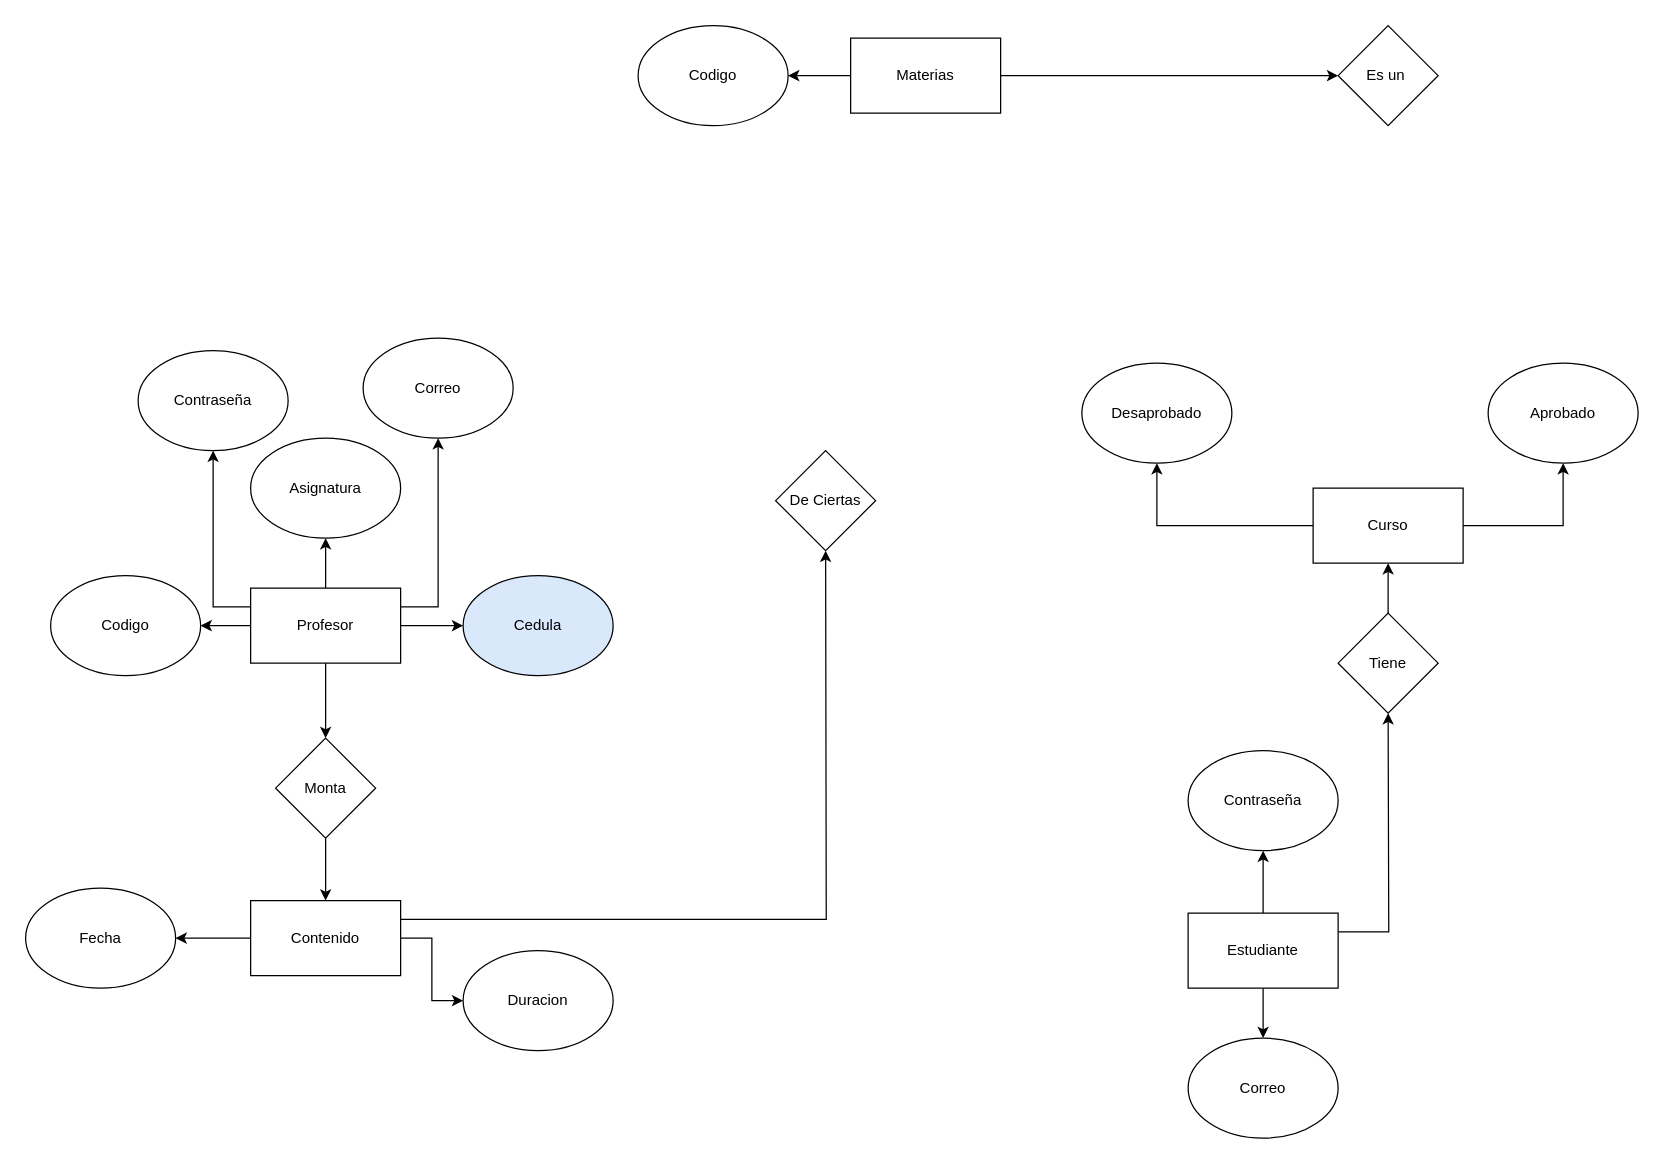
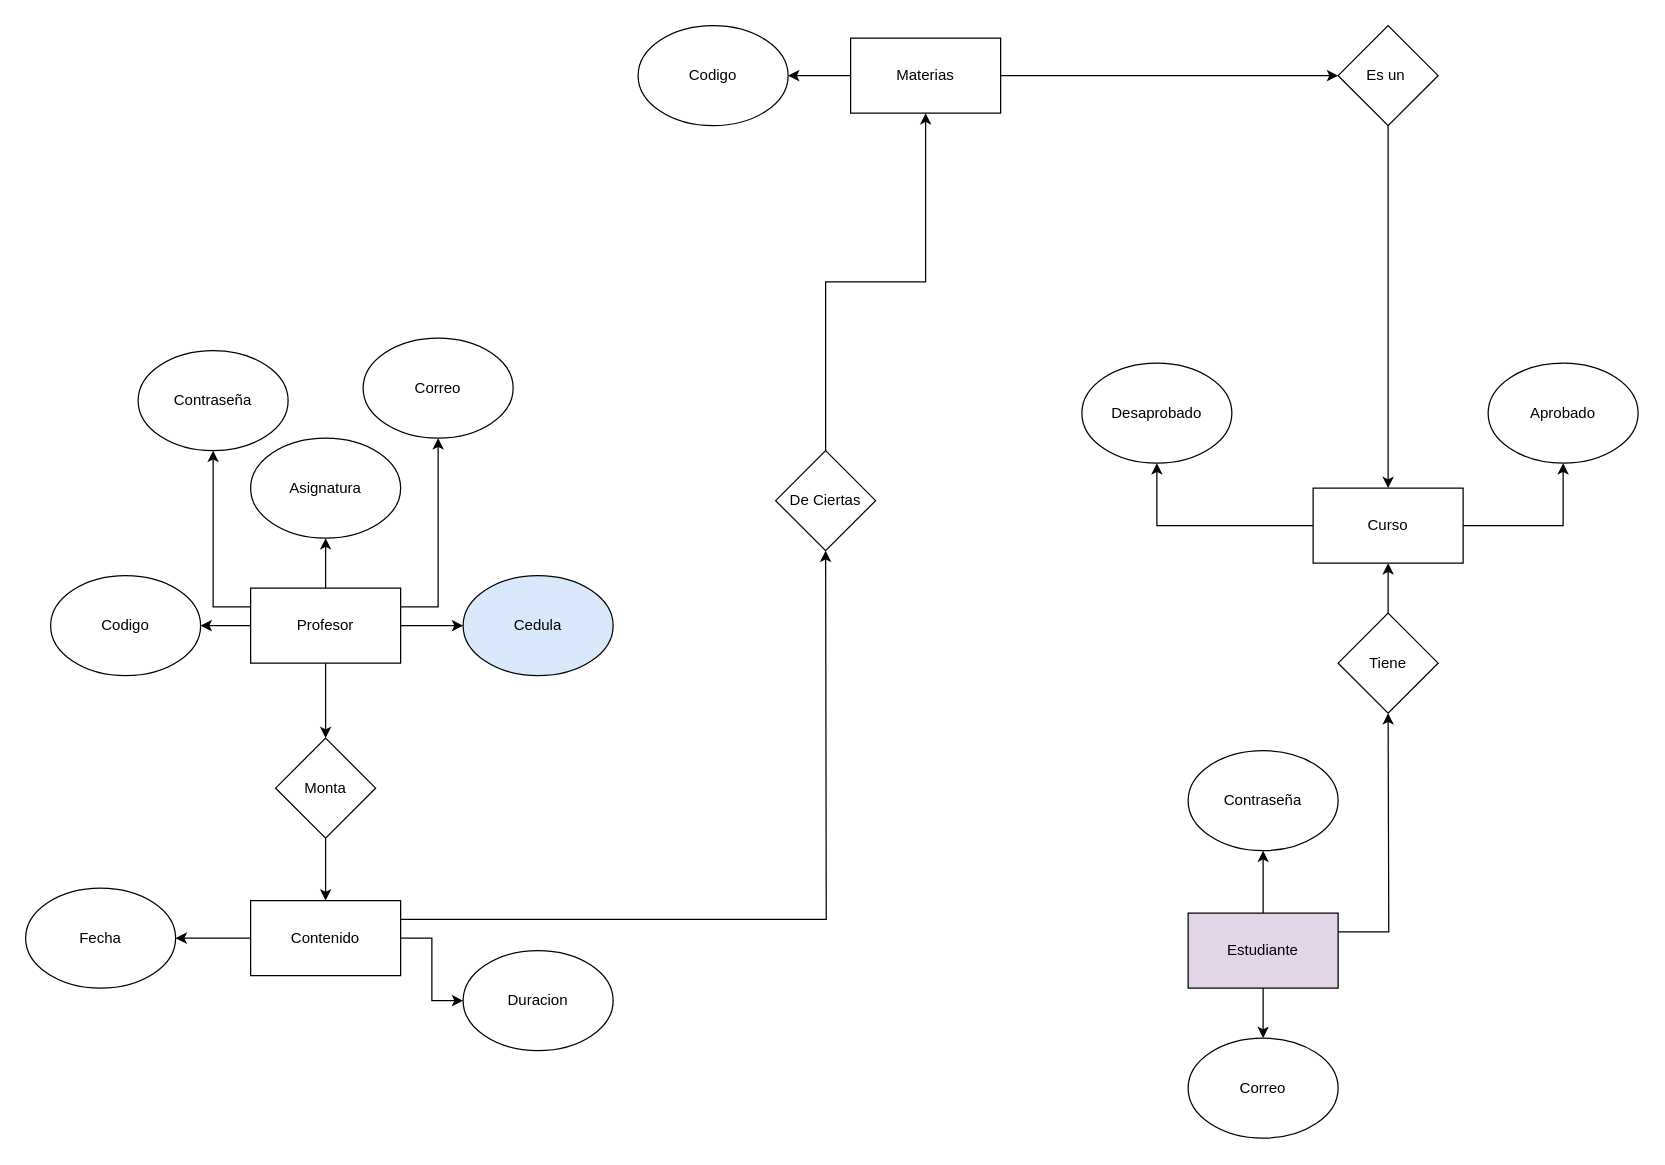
+ <mxCell id="41" style="edgeStyle=orthogonalEdgeStyle;rounded=0;orthogonalLoop=1;jettySize=auto;html=1;exitX=0.5;exitY=0;exitDx=0;exitDy=0;entryX=0.5;entryY=1;entryDx=0;entryDy=0;" edge="1" parent="1" source="42" target="22"><mxGeometry relative="1" as="geometry"><mxPoint x="930" y="-10" as="targetPoint" /></mxGeometry></mxCell>
+ <mxCell id="31" style="edgeStyle=orthogonalEdgeStyle;rounded=0;orthogonalLoop=1;jettySize=auto;html=1;entryX=0.5;entryY=0;entryDx=0;entryDy=0;" edge="1" parent="1" source="32" target="28"><mxGeometry relative="1" as="geometry" /></mxCell>
- <mxCell id="17" value="Estudiante" style="rounded=0;whiteSpace=wrap;html=1;" vertex="1" parent="1"><mxGeometry x="950" y="730" width="120" height="60" as="geometry" /></mxCell>
+ <mxCell id="17" value="Estudiante" style="rounded=0;whiteSpace=wrap;html=1;fillColor=#e1d5e7;" vertex="1" parent="1"><mxGeometry x="950" y="730" width="120" height="60" as="geometry" /></mxCell>
